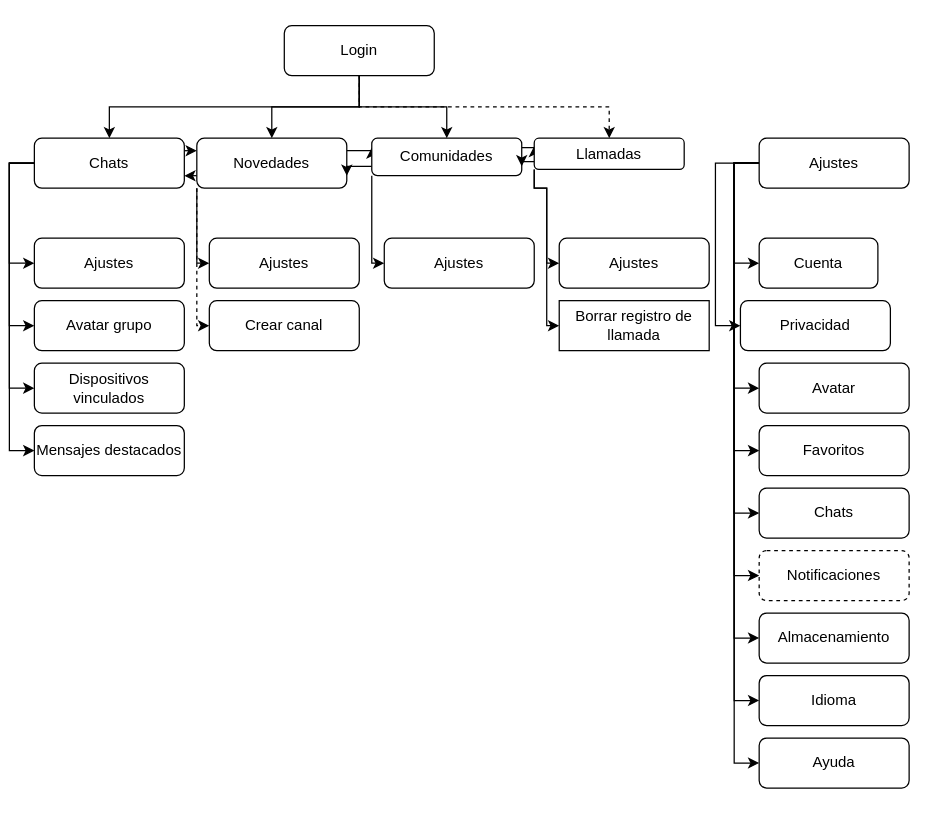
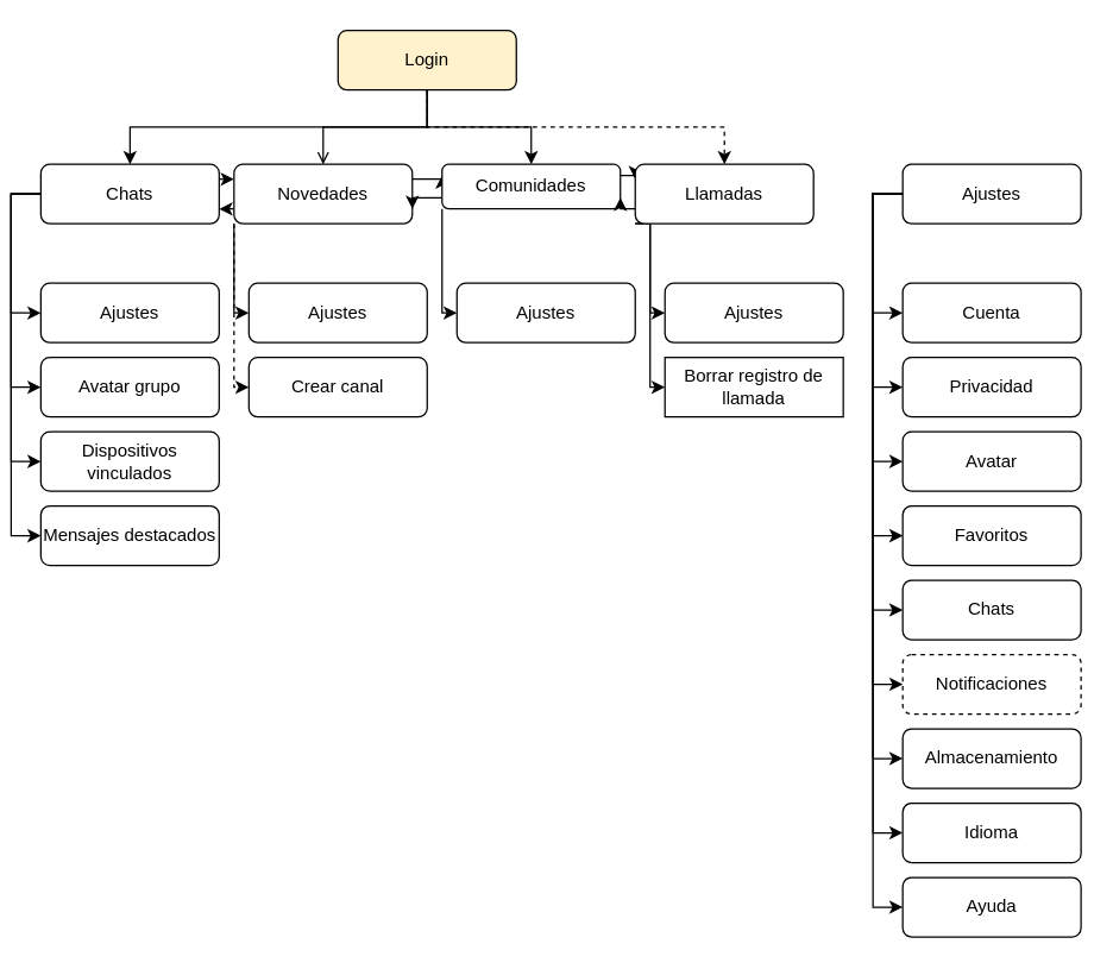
- <mxCell id="6" value="Login" style="rounded=1;whiteSpace=wrap;html=1;" vertex="1" parent="1"><mxGeometry x="220" y="20" width="120" height="40" as="geometry" /></mxCell>
+ <mxCell id="6" value="Login" style="rounded=1;whiteSpace=wrap;html=1;fillColor=#fff2cc;" vertex="1" parent="1"><mxGeometry x="220" y="20" width="120" height="40" as="geometry" /></mxCell>
- <mxCell id="3" style="edgeStyle=orthogonalEdgeStyle;rounded=0;orthogonalLoop=1;jettySize=auto;html=1;exitX=0.5;exitY=1;exitDx=0;exitDy=0;entryX=0.5;entryY=0;entryDx=0;entryDy=0;" edge="1" parent="1" source="6" target="17"><mxGeometry relative="1" as="geometry" /></mxCell>
+ <mxCell id="3" style="edgeStyle=orthogonalEdgeStyle;rounded=0;orthogonalLoop=1;jettySize=auto;html=1;exitX=0.5;exitY=1;exitDx=0;exitDy=0;entryX=0.5;entryY=0;entryDx=0;entryDy=0;endArrow=open;" edge="1" parent="1" source="6" target="17"><mxGeometry relative="1" as="geometry" /></mxCell>
- <mxCell id="25" value="Llamadas" style="rounded=1;whiteSpace=wrap;html=1;" vertex="1" parent="1"><mxGeometry x="420" y="110" width="120" height="25" as="geometry" /></mxCell>
+ <mxCell id="25" value="Llamadas" style="rounded=1;whiteSpace=wrap;html=1;" vertex="1" parent="1"><mxGeometry x="420" y="110" width="120" height="40" as="geometry" /></mxCell>
- <mxCell id="45" value="Cuenta" style="rounded=1;whiteSpace=wrap;html=1;" vertex="1" parent="1"><mxGeometry x="600" y="190" width="95" height="40" as="geometry" /></mxCell>
+ <mxCell id="45" value="Cuenta" style="rounded=1;whiteSpace=wrap;html=1;" vertex="1" parent="1"><mxGeometry x="600" y="190" width="120" height="40" as="geometry" /></mxCell>
- <mxCell id="46" value="Privacidad" style="rounded=1;whiteSpace=wrap;html=1;" vertex="1" parent="1"><mxGeometry x="585" y="240" width="120" height="40" as="geometry" /></mxCell>
+ <mxCell id="46" value="Privacidad" style="rounded=1;whiteSpace=wrap;html=1;" vertex="1" parent="1"><mxGeometry x="600" y="240" width="120" height="40" as="geometry" /></mxCell>
